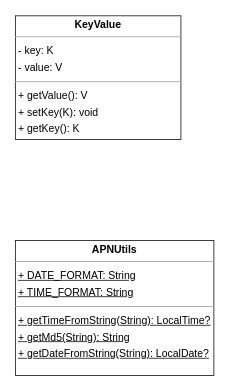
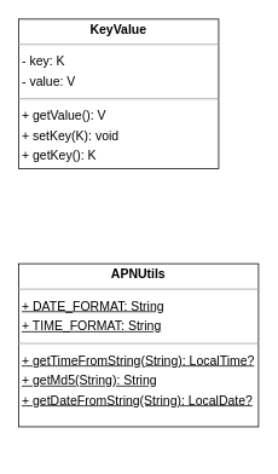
- <mxCell id="2" value="&lt;p style=&quot;margin:0px;margin-top:4px;text-align:center;&quot;&gt;&lt;b&gt;APNUtils&lt;/b&gt;&lt;/p&gt;&lt;hr size=&quot;1&quot;&gt;&lt;p style=&quot;margin:0 0 0 4px;line-height:1.6;&quot;&gt;&lt;u&gt;+ DATE_FORMAT: String&lt;br&gt;+ TIME_FORMAT: String&lt;/u&gt;&lt;/p&gt;&lt;hr size=&quot;1&quot;&gt;&lt;p style=&quot;margin:0 0 0 4px;line-height:1.6;&quot;&gt;&lt;u&gt;+ getTimeFromString(String): LocalTime?&lt;br&gt;+ getMd5(String): String&lt;br&gt;+ getDateFromString(String): LocalDate?&lt;/u&gt;&lt;/p&gt;" style="verticalAlign=top;align=left;overflow=fill;fontSize=14;fontFamily=Helvetica;html=1;rounded=0;shadow=0;comic=0;labelBackgroundColor=none;strokeWidth=1;" parent="1" vertex="1"><mxGeometry x="20" y="320" width="265" height="180" as="geometry" /></mxCell>
+ <mxCell id="2" value="&lt;p style=&quot;margin:0px;margin-top:4px;text-align:center;&quot;&gt;&lt;b&gt;APNUtils&lt;/b&gt;&lt;/p&gt;&lt;hr size=&quot;1&quot;&gt;&lt;p style=&quot;margin:0 0 0 4px;line-height:1.6;&quot;&gt;&lt;u&gt;+ DATE_FORMAT: String&lt;br&gt;+ TIME_FORMAT: String&lt;/u&gt;&lt;/p&gt;&lt;hr size=&quot;1&quot;&gt;&lt;p style=&quot;margin:0 0 0 4px;line-height:1.6;&quot;&gt;&lt;u&gt;+ getTimeFromString(String): LocalTime?&lt;br&gt;+ getMd5(String): String&lt;br&gt;+ getDateFromString(String): LocalDate?&lt;/u&gt;&lt;/p&gt;" style="verticalAlign=top;align=left;overflow=fill;fontSize=14;fontFamily=Helvetica;html=1;rounded=0;shadow=0;comic=0;labelBackgroundColor=none;strokeWidth=1;" parent="1" vertex="1"><mxGeometry x="20" y="290" width="265" height="180" as="geometry" /></mxCell>
